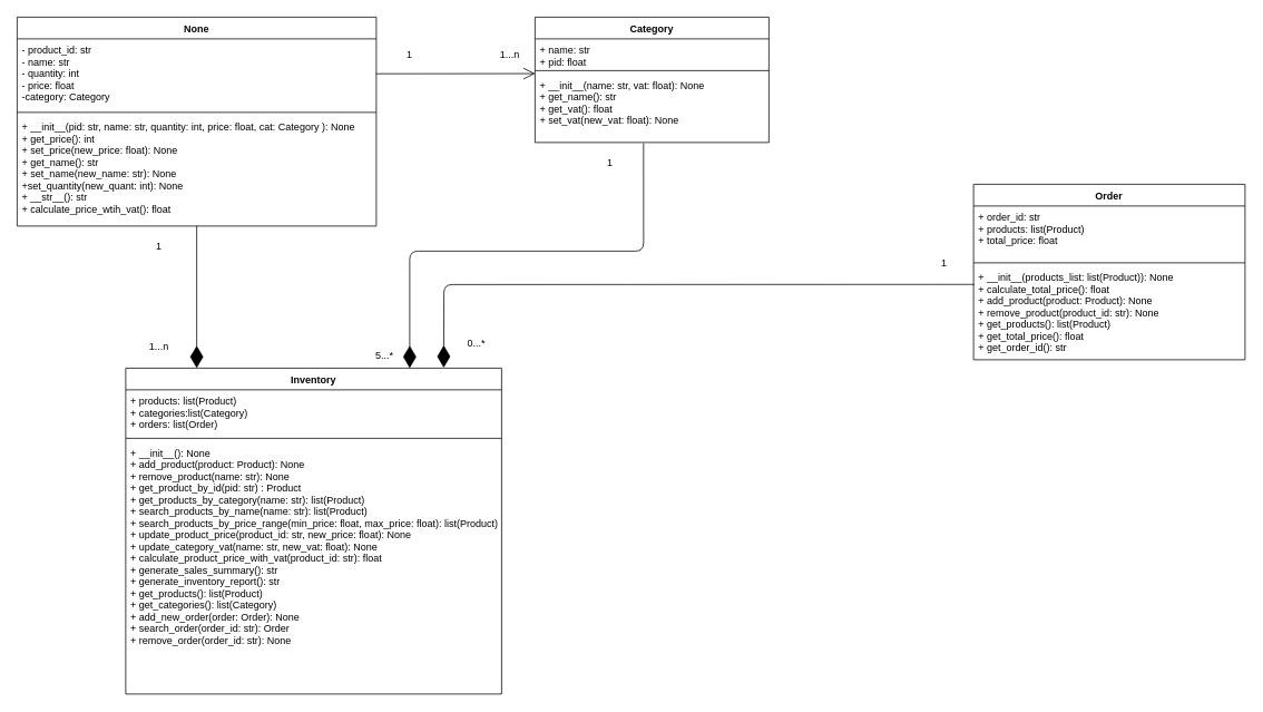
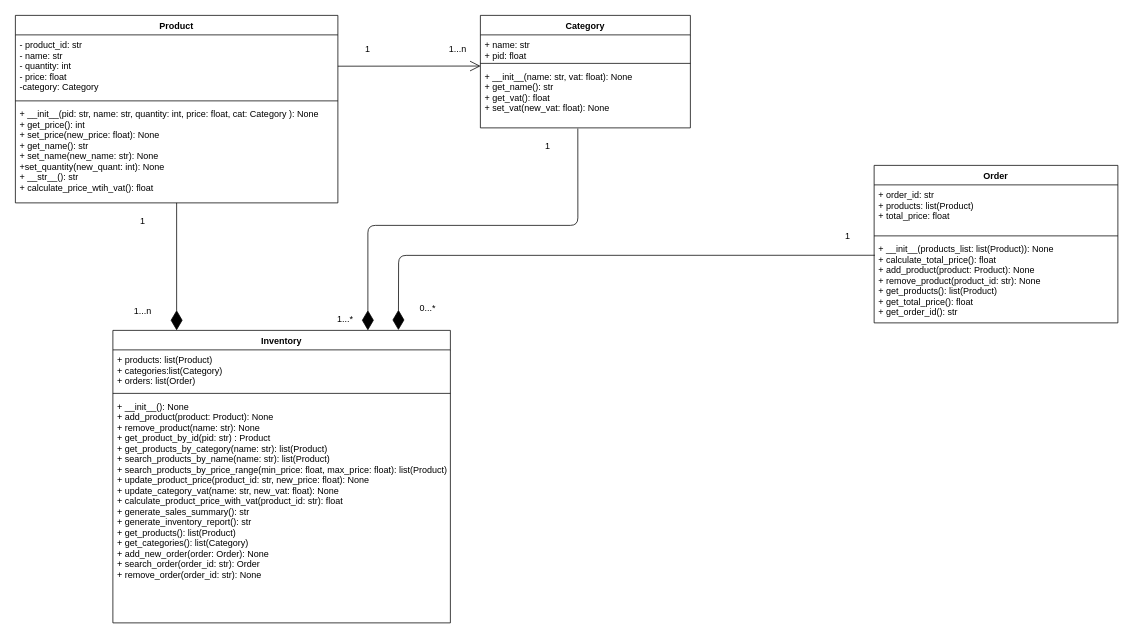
- <mxCell id="2" value="None" style="swimlane;fontStyle=1;align=center;verticalAlign=top;childLayout=stackLayout;horizontal=1;startSize=26;horizontalStack=0;resizeParent=1;resizeParentMax=0;resizeLast=0;collapsible=1;marginBottom=0;" vertex="1" parent="1"><mxGeometry x="20" y="20" width="430" height="250" as="geometry" /></mxCell>
+ <mxCell id="2" value="Product" style="swimlane;fontStyle=1;align=center;verticalAlign=top;childLayout=stackLayout;horizontal=1;startSize=26;horizontalStack=0;resizeParent=1;resizeParentMax=0;resizeLast=0;collapsible=1;marginBottom=0;" vertex="1" parent="1"><mxGeometry x="20" y="20" width="430" height="250" as="geometry" /></mxCell>
- <mxCell id="26" value="5...*" style="text;strokeColor=none;align=center;fillColor=none;html=1;verticalAlign=middle;whiteSpace=wrap;rounded=0;" vertex="1" parent="1"><mxGeometry x="430" y="410" width="60" height="30" as="geometry" /></mxCell>
+ <mxCell id="26" value="1...*" style="text;strokeColor=none;align=center;fillColor=none;html=1;verticalAlign=middle;whiteSpace=wrap;rounded=0;" vertex="1" parent="1"><mxGeometry x="430" y="410" width="60" height="30" as="geometry" /></mxCell>
